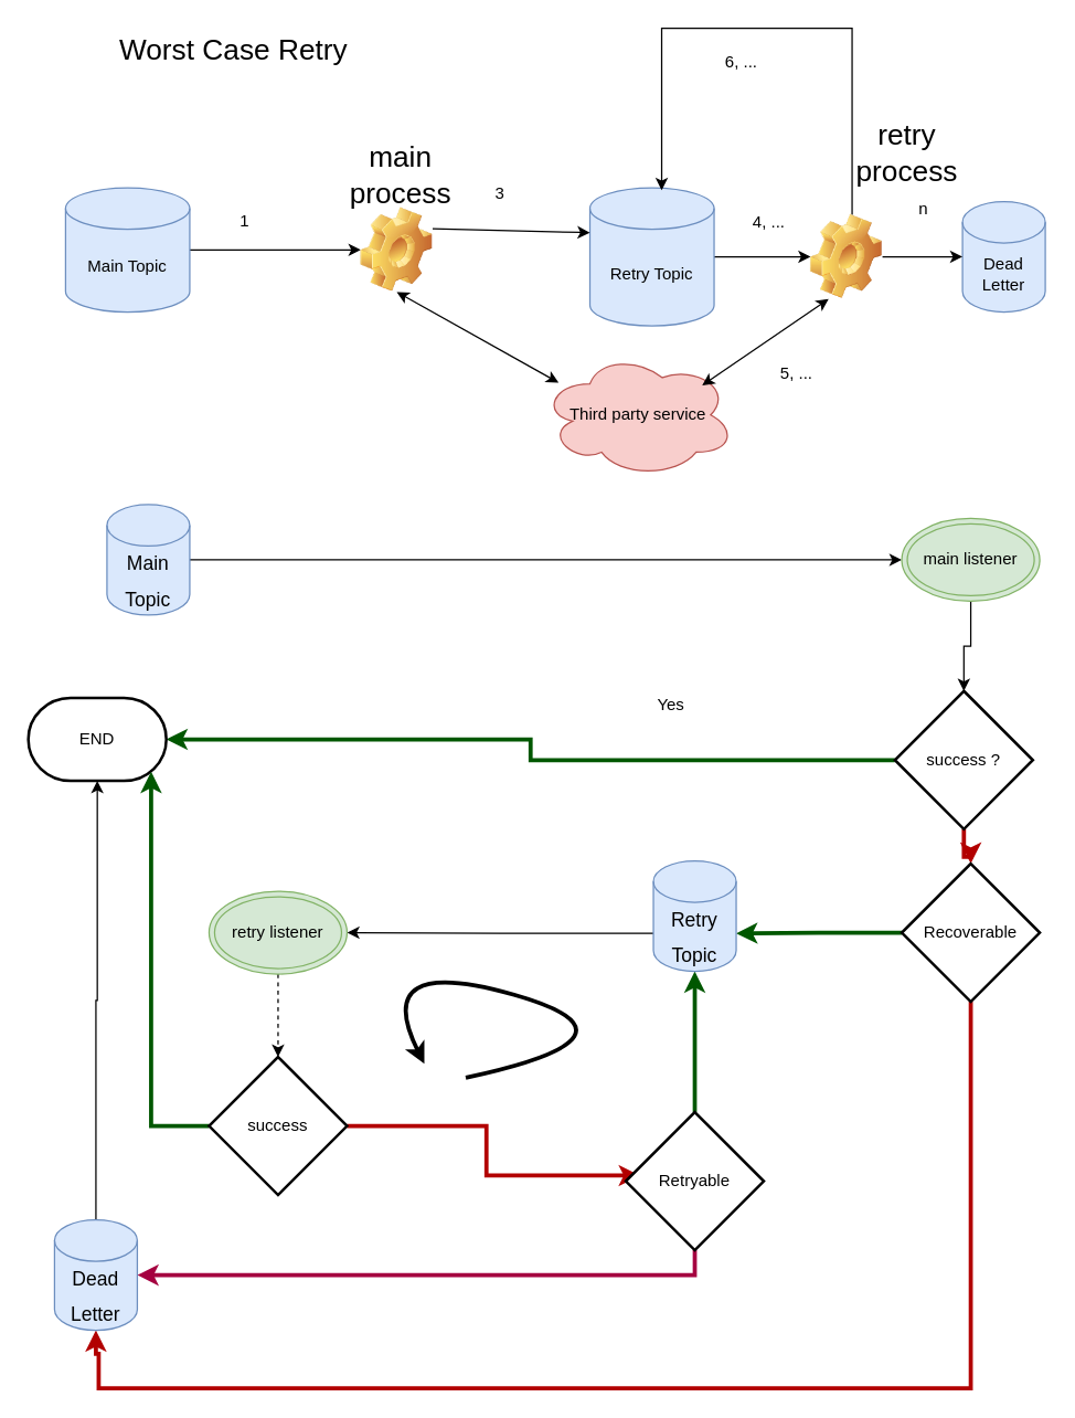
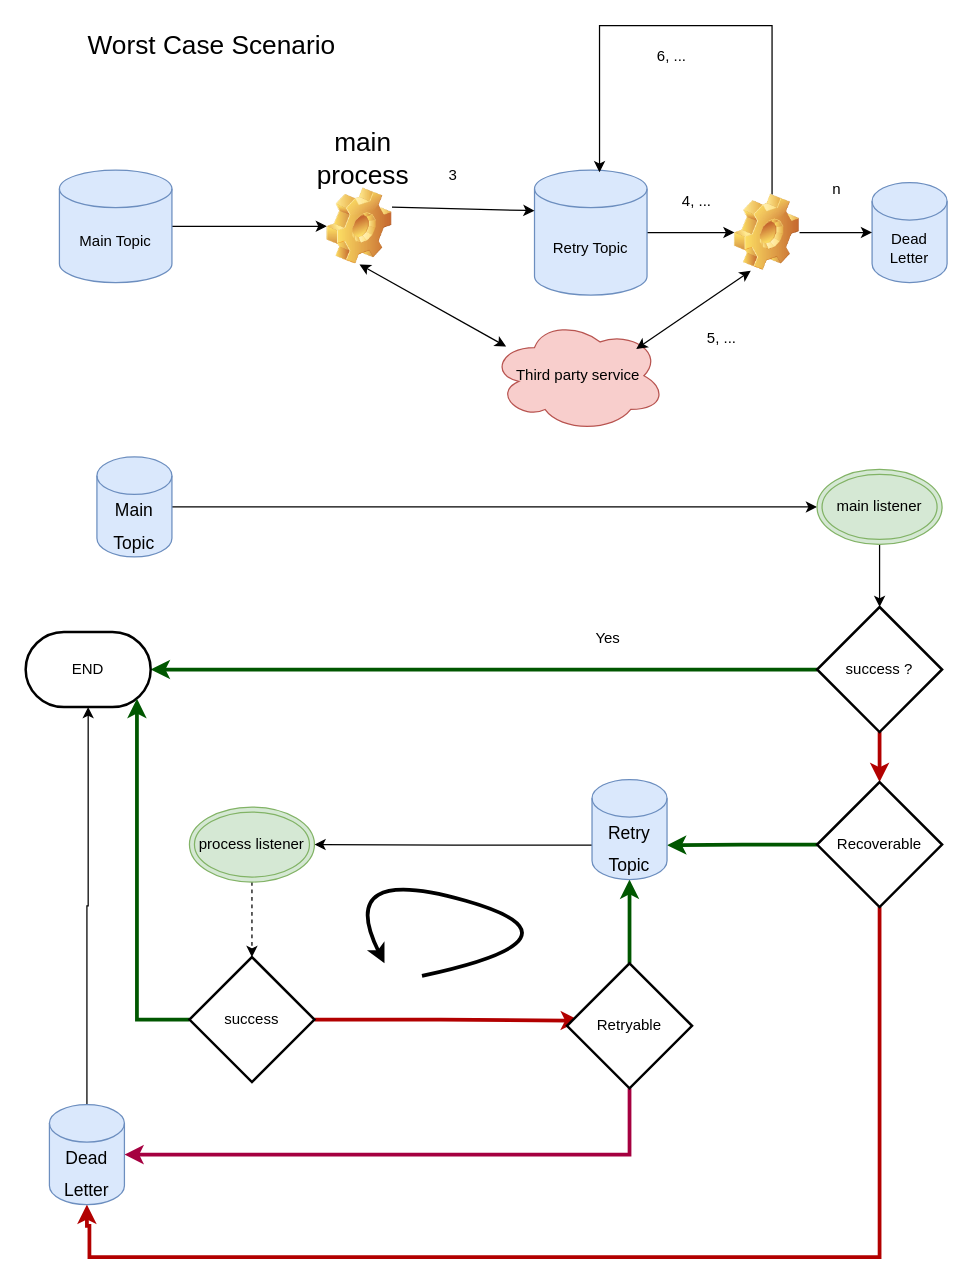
- <mxCell id="41" value="&lt;font style=&quot;font-size: 21px&quot;&gt;Worst Case Retry&lt;/font&gt;" style="text;html=1;strokeColor=none;fillColor=none;align=center;verticalAlign=middle;whiteSpace=wrap;rounded=0;" vertex="1" parent="1"><mxGeometry x="51" y="20" width="236" height="30" as="geometry" /></mxCell>
+ <mxCell id="41" value="&lt;font style=&quot;font-size: 21px&quot;&gt;Worst Case Scenario&lt;/font&gt;" style="text;html=1;strokeColor=none;fillColor=none;align=center;verticalAlign=middle;whiteSpace=wrap;rounded=0;" vertex="1" parent="1"><mxGeometry x="51" y="20" width="236" height="30" as="geometry" /></mxCell>
- <mxCell id="43" value="retry process" style="text;html=1;strokeColor=none;fillColor=none;align=center;verticalAlign=middle;whiteSpace=wrap;rounded=0;fontSize=21;" vertex="1" parent="1"><mxGeometry x="627" y="95" width="60" height="30" as="geometry" /></mxCell>
- <mxCell id="11" value="1" style="text;html=1;strokeColor=none;fillColor=none;align=center;verticalAlign=middle;whiteSpace=wrap;rounded=0;" vertex="1" parent="1"><mxGeometry x="147" y="145" width="60" height="30" as="geometry" /></mxCell>
- <mxCell id="23" value="success ?" style="strokeWidth=2;html=1;shape=mxgraph.flowchart.decision;whiteSpace=wrap;" vertex="1" parent="1"><mxGeometry x="648" y="500" width="100" height="100" as="geometry" /></mxCell>
+ <mxCell id="23" value="success ?" style="strokeWidth=2;html=1;shape=mxgraph.flowchart.decision;whiteSpace=wrap;" vertex="1" parent="1"><mxGeometry x="653" y="485" width="100" height="100" as="geometry" /></mxCell>
- <mxCell id="33" value="retry listener" style="ellipse;shape=doubleEllipse;whiteSpace=wrap;html=1;fillColor=#d5e8d4;strokeColor=#82b366;" vertex="1" parent="1"><mxGeometry x="151" y="645" width="100" height="60" as="geometry" /></mxCell>
+ <mxCell id="33" value="process listener" style="ellipse;shape=doubleEllipse;whiteSpace=wrap;html=1;fillColor=#d5e8d4;strokeColor=#82b366;" vertex="1" parent="1"><mxGeometry x="151" y="645" width="100" height="60" as="geometry" /></mxCell>
- <mxCell id="39" value="Retryable" style="strokeWidth=2;html=1;shape=mxgraph.flowchart.decision;whiteSpace=wrap;" vertex="1" parent="1"><mxGeometry x="453" y="805" width="100" height="100" as="geometry" /></mxCell>
+ <mxCell id="39" value="Retryable" style="strokeWidth=2;html=1;shape=mxgraph.flowchart.decision;whiteSpace=wrap;" vertex="1" parent="1"><mxGeometry x="453" y="770" width="100" height="100" as="geometry" /></mxCell>
